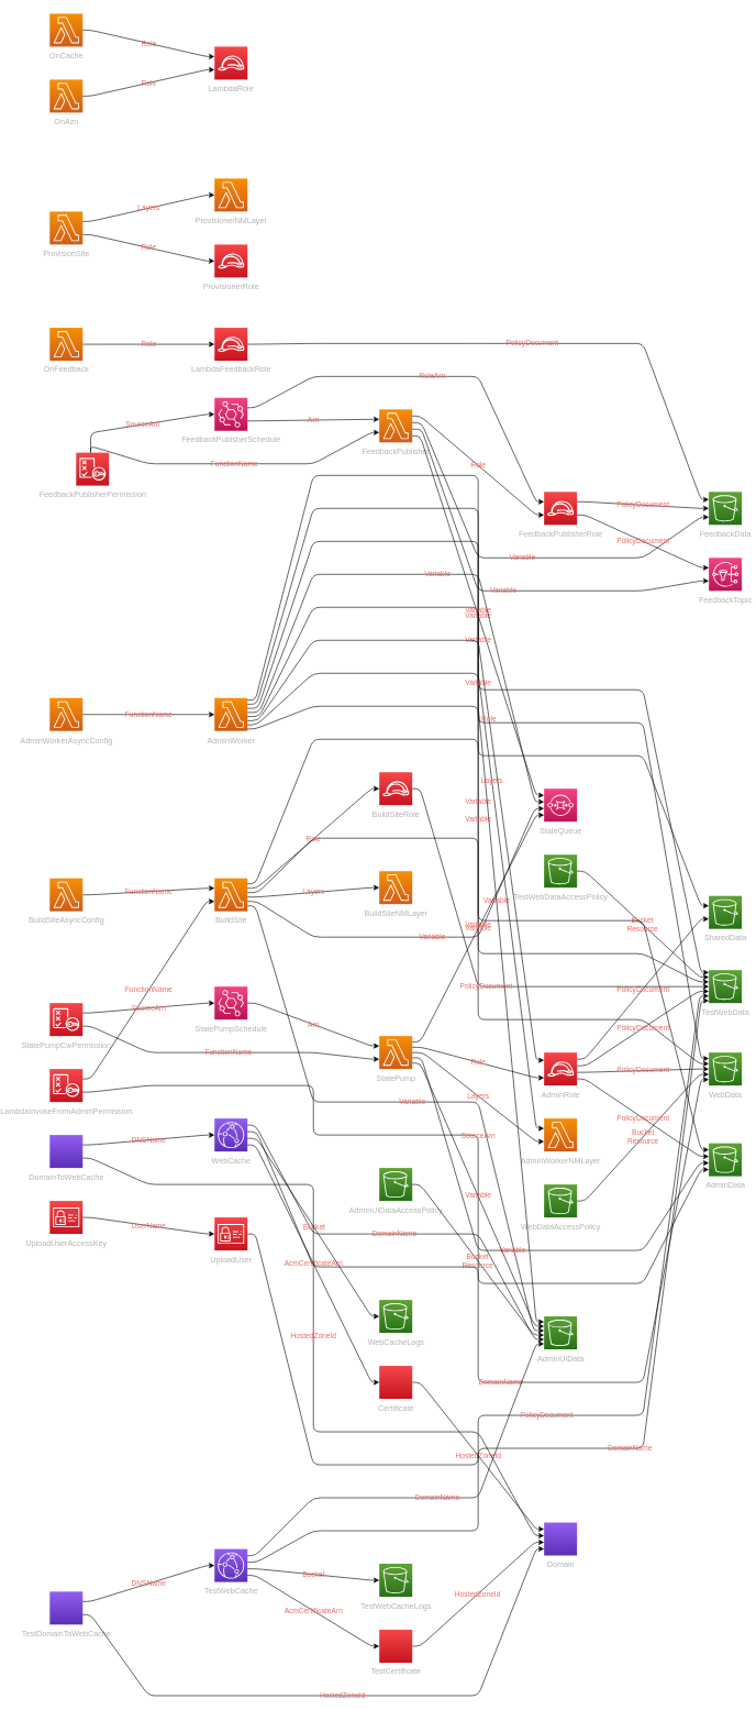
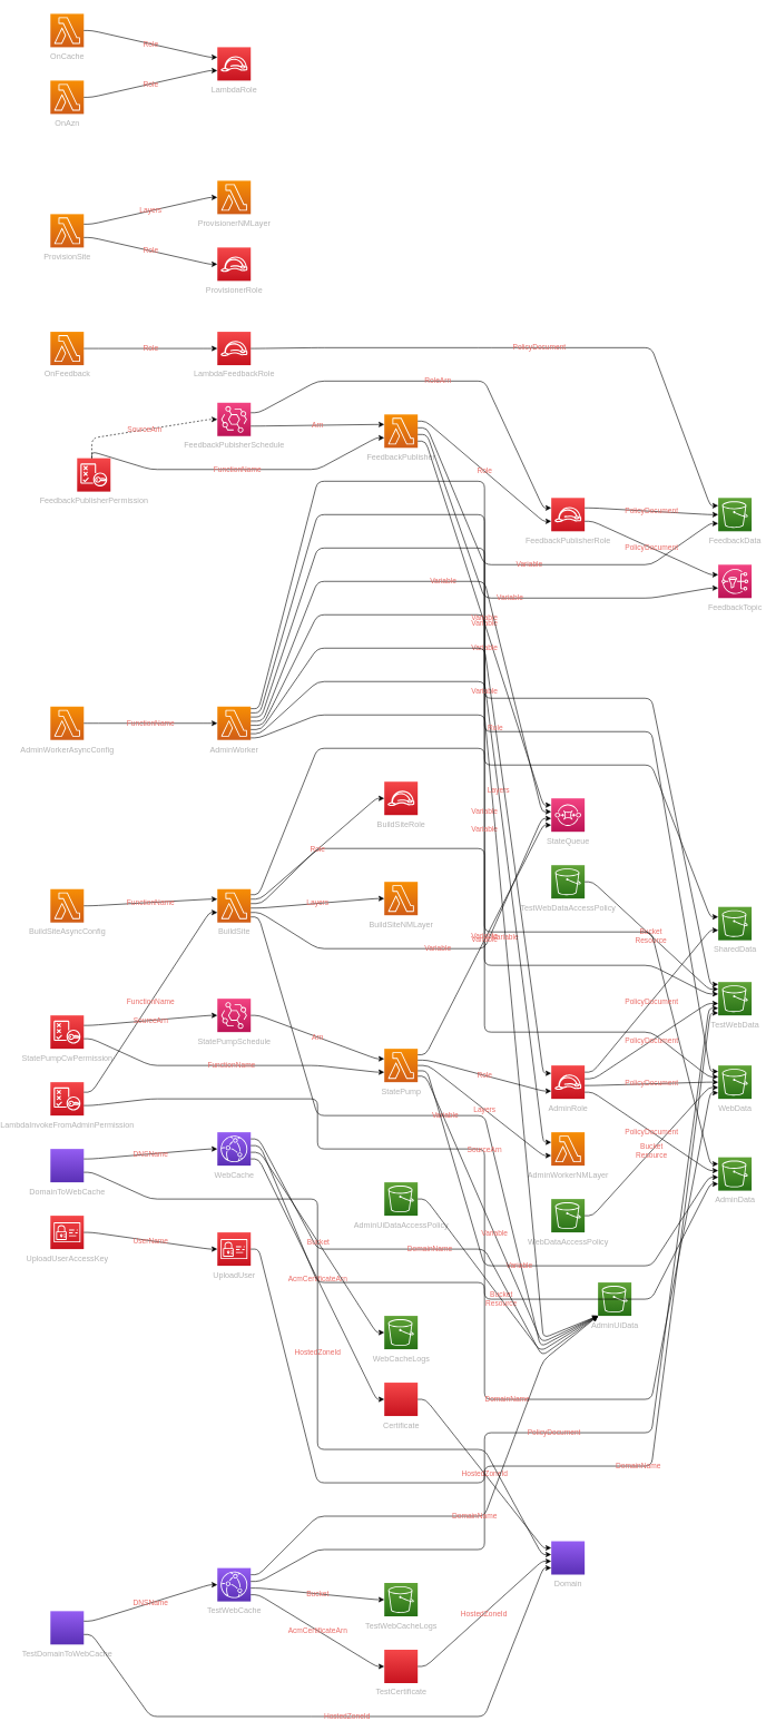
- <mxCell id="71" value="SourceArn" style="edgeStyle=orthogonalEdgeStyle;rounded=1;orthogonalLoop=1;jettySize=auto;html=1;labelBackgroundColor=none;fontColor=#EA6B66;noEdgeStyle=1;orthogonal=1;" edge="1" parent="1" source="24" target="23"><mxGeometry relative="1" as="geometry"><Array as="points"><mxPoint x="82" y="655.522" /><mxPoint x="258" y="627.432" /></Array></mxGeometry></mxCell>
+ <mxCell id="71" value="SourceArn" style="edgeStyle=orthogonalEdgeStyle;rounded=1;orthogonalLoop=1;jettySize=auto;html=1;labelBackgroundColor=none;fontColor=#EA6B66;noEdgeStyle=1;orthogonal=1;dashed=1;" edge="1" parent="1" source="24" target="23"><mxGeometry relative="1" as="geometry"><Array as="points"><mxPoint x="82" y="655.522" /><mxPoint x="258" y="627.432" /></Array></mxGeometry></mxCell>
- <mxCell id="107" value="PolicyDocument" style="edgeStyle=orthogonalEdgeStyle;rounded=1;orthogonalLoop=1;jettySize=auto;html=1;labelBackgroundColor=none;fontColor=#EA6B66;noEdgeStyle=1;orthogonal=1;" edge="1" parent="1" source="42" target="4"><mxGeometry relative="1" as="geometry"><Array as="points"><mxPoint x="582" y="1195" /><mxPoint x="670" y="1495" /><mxPoint x="920" y="1495" /><mxPoint x="1002" y="1495" /></Array></mxGeometry></mxCell>
- <mxCell id="6" value="AdminUiData" style="outlineConnect=0;fontColor=#B3B3B3;gradientColor=#60A337;gradientDirection=north;fillColor=#277116;strokeColor=#ffffff;dashed=0;verticalLabelPosition=bottom;verticalAlign=top;align=center;html=1;fontSize=12;fontStyle=0;aspect=fixed;shape=mxgraph.aws4.resourceIcon;resIcon=mxgraph.aws4.s3;" vertex="1" parent="1"><mxGeometry x="770" y="1995" width="50" height="50" as="geometry" /></mxCell>
+ <mxCell id="6" value="AdminUiData" style="outlineConnect=0;fontColor=#B3B3B3;gradientColor=#60A337;gradientDirection=north;fillColor=#277116;strokeColor=#ffffff;dashed=0;verticalLabelPosition=bottom;verticalAlign=top;align=center;html=1;fontSize=12;fontStyle=0;aspect=fixed;shape=mxgraph.aws4.resourceIcon;resIcon=mxgraph.aws4.s3;" vertex="1" parent="1"><mxGeometry x="840" y="1920" width="50" height="50" as="geometry" /></mxCell>
